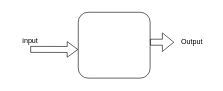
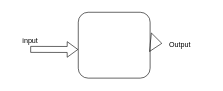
- <mxCell id="5" value="Output" style="text;html=1;strokeColor=none;fillColor=none;align=center;verticalAlign=middle;whiteSpace=wrap;rounded=0;" vertex="1" parent="1"><mxGeometry x="290" y="55" width="60" height="30" as="geometry" /></mxCell>
+ <mxCell id="5" value="Output" style="text;html=1;strokeColor=none;fillColor=none;align=center;verticalAlign=middle;whiteSpace=wrap;rounded=0;" vertex="1" parent="1"><mxGeometry x="270" y="60" width="60" height="30" as="geometry" /></mxCell>
